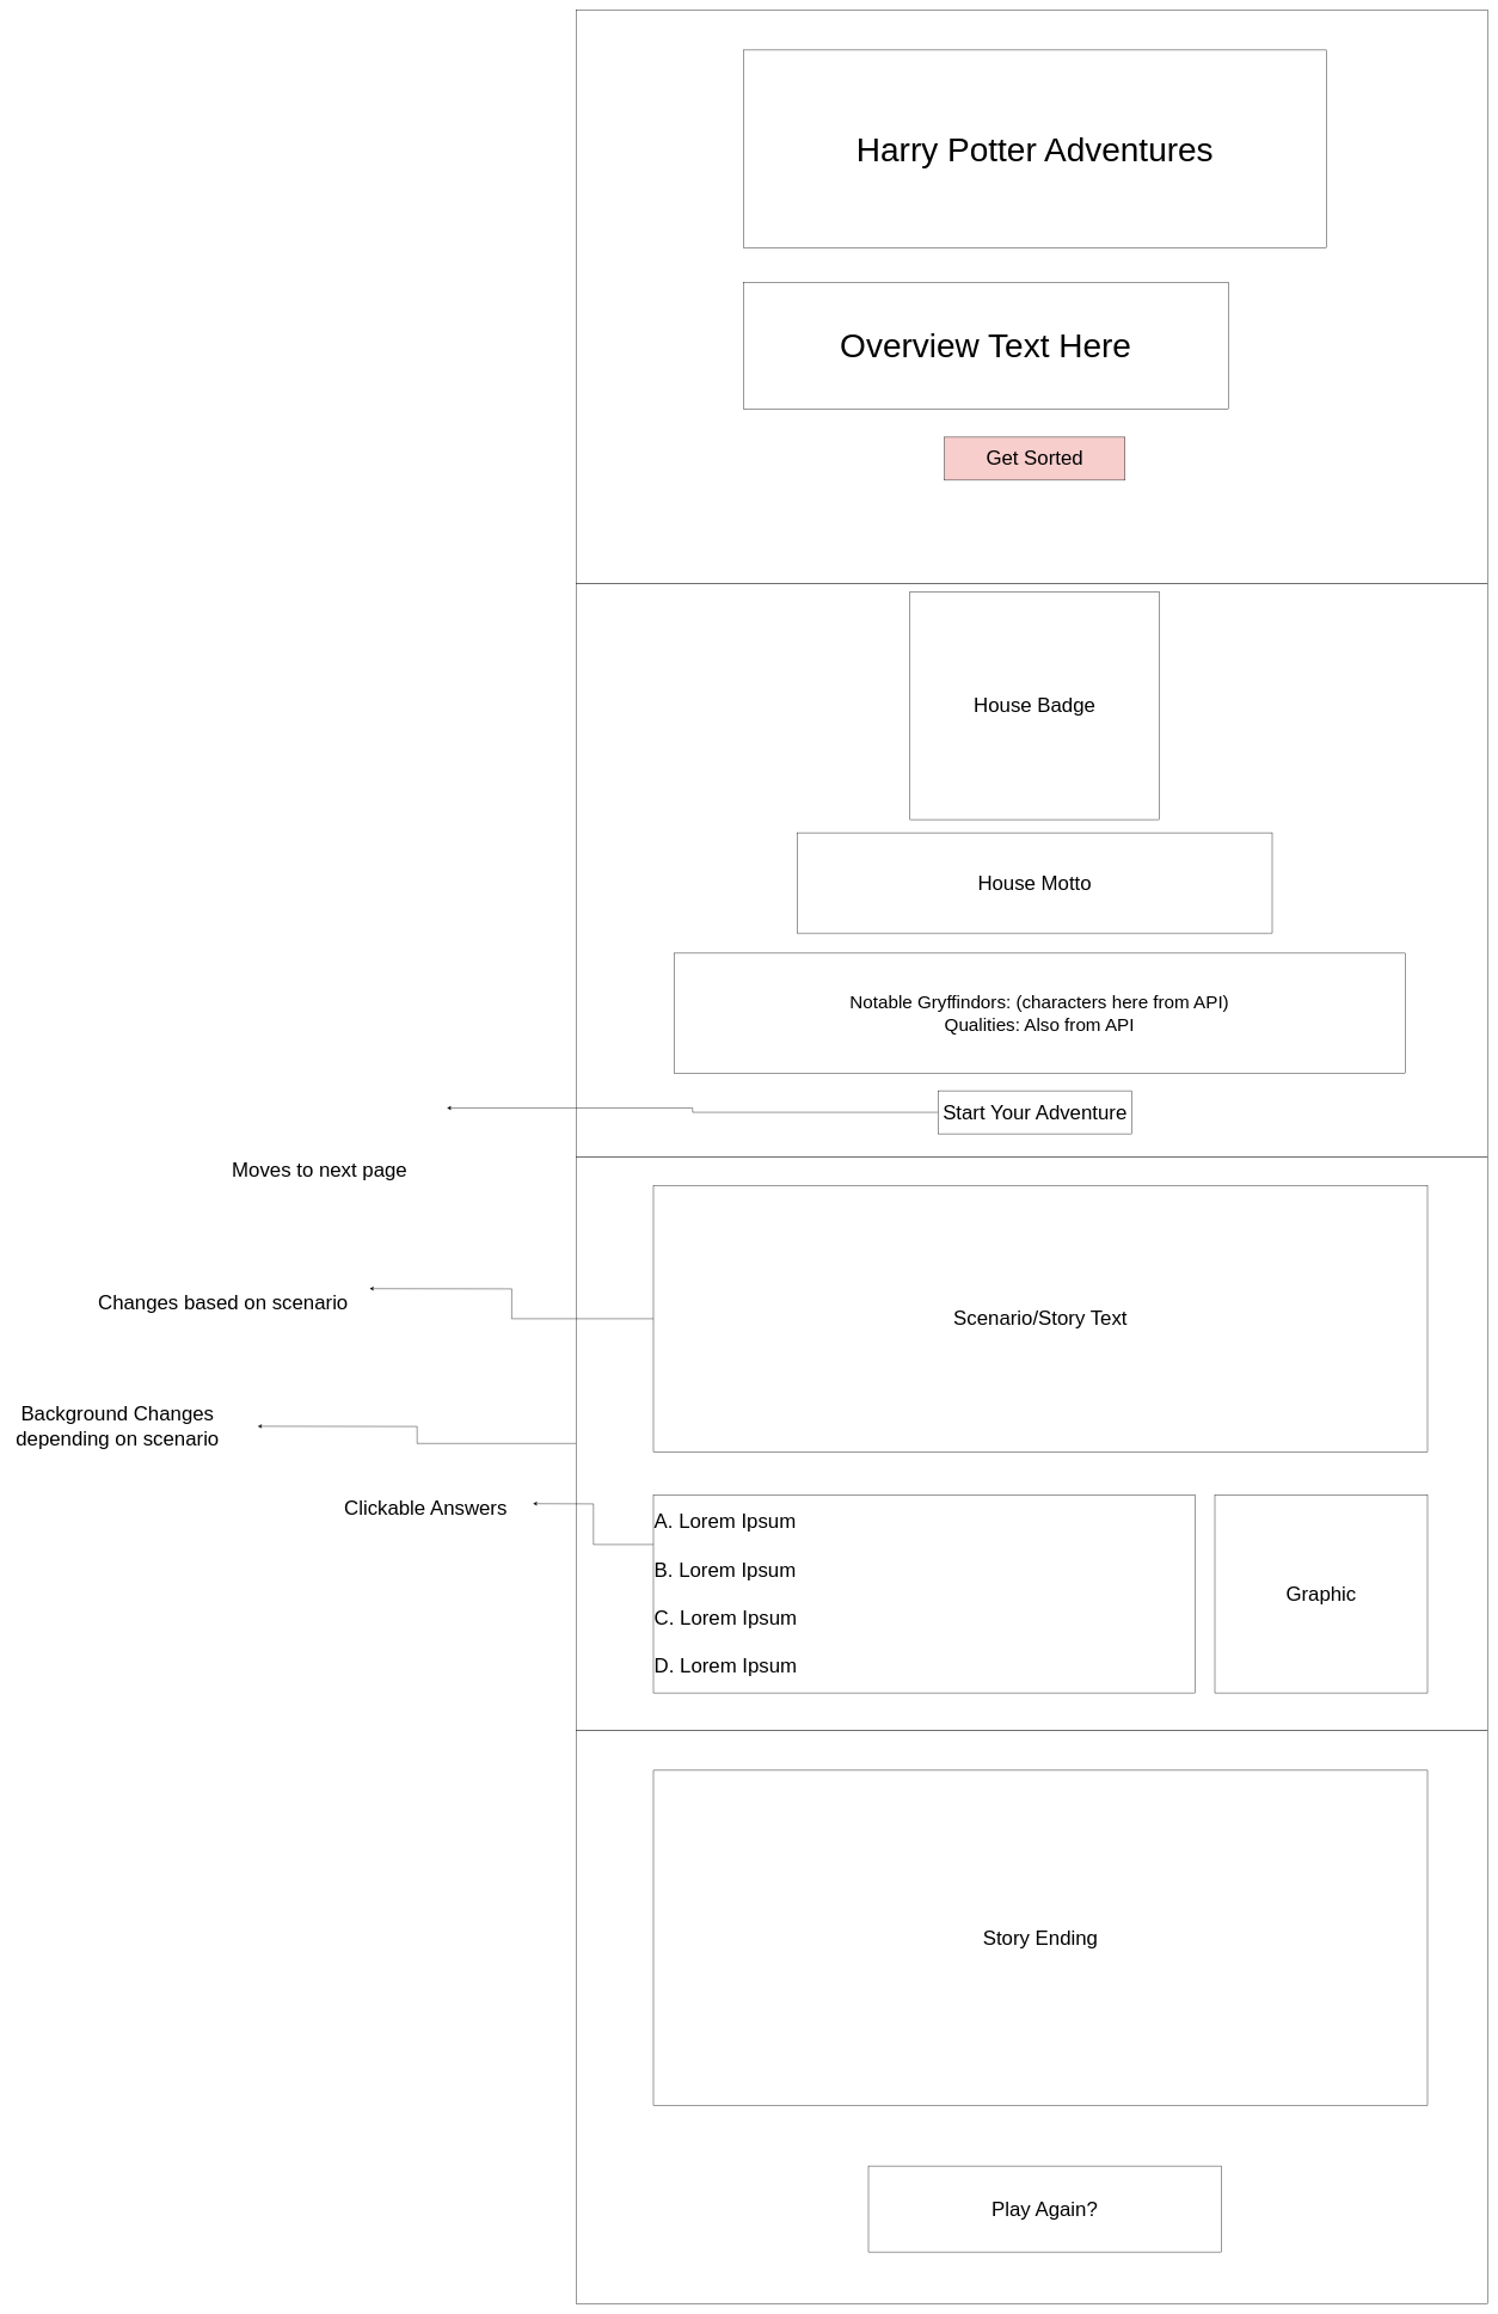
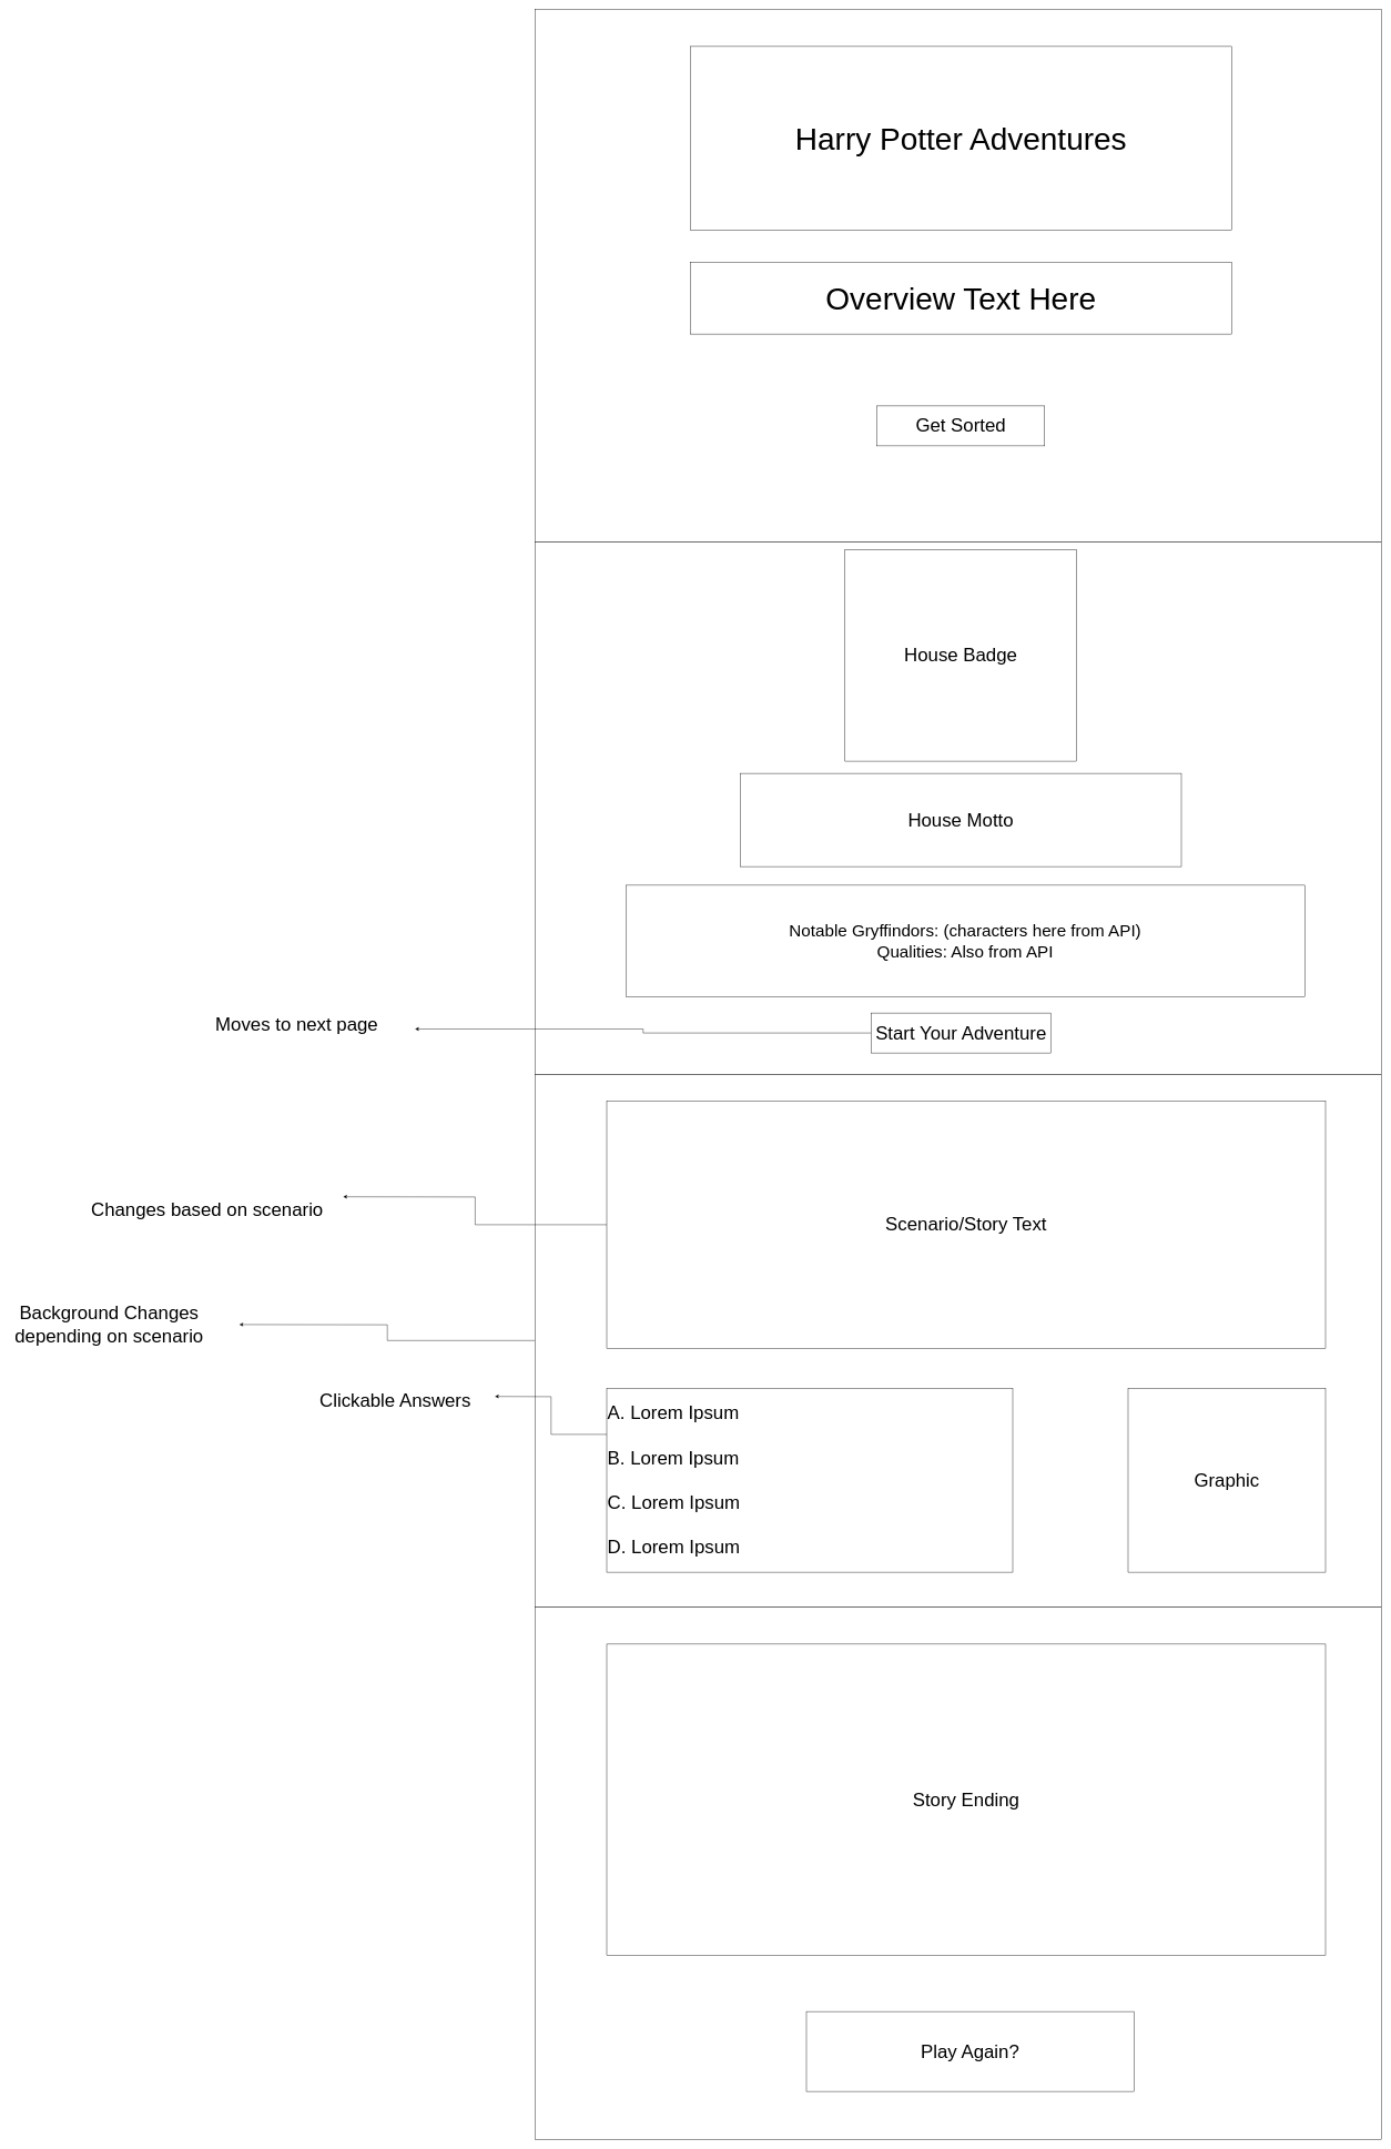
- <mxCell id="11" value="Overview Text Here" style="rounded=0;whiteSpace=wrap;html=1;fontSize=70;" vertex="1" parent="1"><mxGeometry x="1555" y="590" width="1015" height="265" as="geometry" /></mxCell>
+ <mxCell id="11" value="Overview Text Here" style="rounded=0;whiteSpace=wrap;html=1;fontSize=70;" vertex="1" parent="1"><mxGeometry x="1555" y="590" width="1221" height="162" as="geometry" /></mxCell>
- <mxCell id="12" value="Get Sorted" style="rounded=0;whiteSpace=wrap;html=1;fontSize=42;fillColor=#f8cecc;" vertex="1" parent="1"><mxGeometry x="1976" y="914" width="378" height="90" as="geometry" /></mxCell>
+ <mxCell id="12" value="Get Sorted" style="rounded=0;whiteSpace=wrap;html=1;fontSize=42;" vertex="1" parent="1"><mxGeometry x="1976" y="914" width="378" height="90" as="geometry" /></mxCell>
- <mxCell id="23" value="Moves to next page" style="text;html=1;align=center;verticalAlign=middle;resizable=0;points=[];autosize=1;fontSize=42;" vertex="1" parent="1"><mxGeometry x="470" y="2422" width="396" height="54" as="geometry" /></mxCell>
+ <mxCell id="23" value="Moves to next page" style="text;html=1;align=center;verticalAlign=middle;resizable=0;points=[];autosize=1;fontSize=42;" vertex="1" parent="1"><mxGeometry x="470" y="2282" width="396" height="54" as="geometry" /></mxCell>
- <mxCell id="16" value="&lt;div&gt;A. Lorem Ipsum&lt;/div&gt;&lt;div&gt;&lt;br&gt;&lt;/div&gt;&lt;div&gt;B. Lorem Ipsum&lt;/div&gt;&lt;div&gt;&lt;br&gt;&lt;/div&gt;&lt;div&gt;C. Lorem Ipsum&lt;/div&gt;&lt;div&gt;&lt;br&gt;&lt;/div&gt;&lt;div&gt;D. Lorem Ipsum&lt;br&gt; &lt;/div&gt;" style="rounded=0;whiteSpace=wrap;html=1;fontSize=42;align=left;" vertex="1" parent="1"><mxGeometry x="1367" y="3128" width="1134" height="414" as="geometry" /></mxCell>
+ <mxCell id="16" value="&lt;div&gt;A. Lorem Ipsum&lt;/div&gt;&lt;div&gt;&lt;br&gt;&lt;/div&gt;&lt;div&gt;B. Lorem Ipsum&lt;/div&gt;&lt;div&gt;&lt;br&gt;&lt;/div&gt;&lt;div&gt;C. Lorem Ipsum&lt;/div&gt;&lt;div&gt;&lt;br&gt;&lt;/div&gt;&lt;div&gt;D. Lorem Ipsum&lt;br&gt; &lt;/div&gt;" style="rounded=0;whiteSpace=wrap;html=1;fontSize=42;align=left;" vertex="1" parent="1"><mxGeometry x="1367" y="3128" width="915" height="414" as="geometry" /></mxCell>
